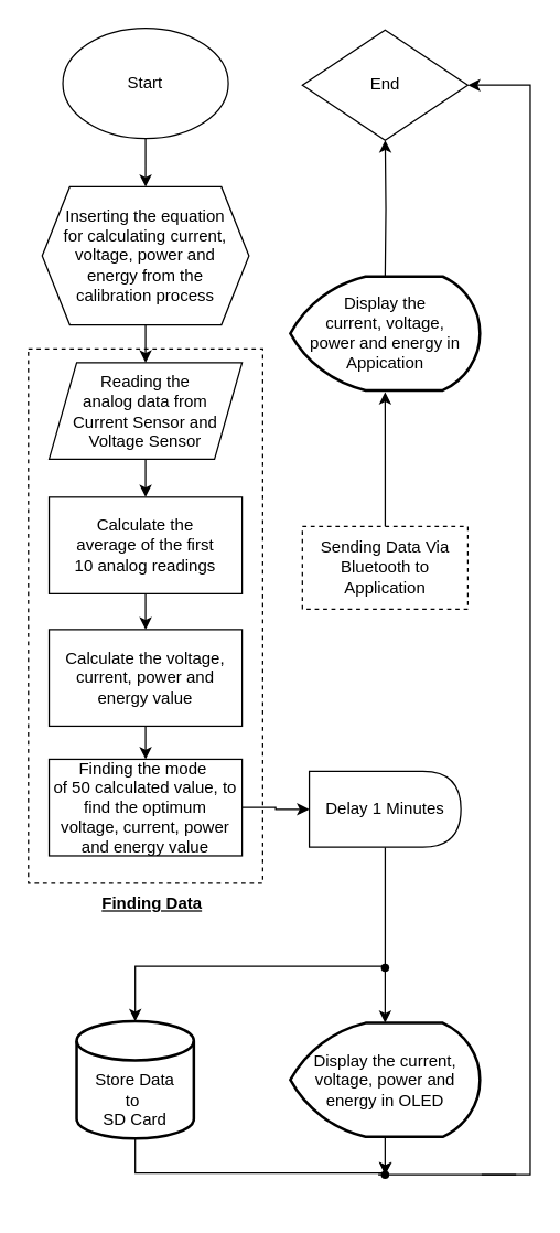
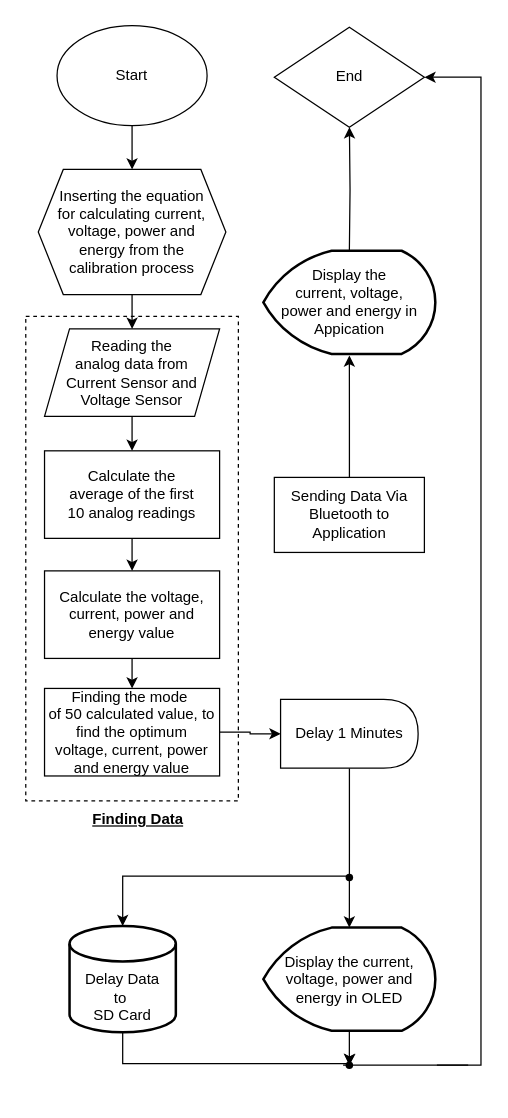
- <mxCell id="22" value="Sending Data Via Bluetooth to Application" style="whiteSpace=wrap;html=1;direction=east;dashed=1;" vertex="1" parent="1"><mxGeometry x="218.75" y="381.25" width="120" height="60" as="geometry" /></mxCell>
+ <mxCell id="22" value="Sending Data Via Bluetooth to Application" style="whiteSpace=wrap;html=1;direction=east;" vertex="1" parent="1"><mxGeometry x="218.75" y="381.25" width="120" height="60" as="geometry" /></mxCell>
- <mxCell id="23" value="&lt;br&gt;&lt;br&gt;Store Data&lt;br&gt;to&amp;nbsp;&lt;br&gt;SD Card" style="strokeWidth=2;html=1;shape=mxgraph.flowchart.database;whiteSpace=wrap;fillColor=default;direction=east;" vertex="1" parent="1"><mxGeometry x="55" y="740" width="85" height="85" as="geometry" /></mxCell>
+ <mxCell id="23" value="&lt;br&gt;&lt;br&gt;Delay Data&lt;br&gt;to&amp;nbsp;&lt;br&gt;SD Card" style="strokeWidth=2;html=1;shape=mxgraph.flowchart.database;whiteSpace=wrap;fillColor=default;direction=east;" vertex="1" parent="1"><mxGeometry x="55" y="740" width="85" height="85" as="geometry" /></mxCell>
